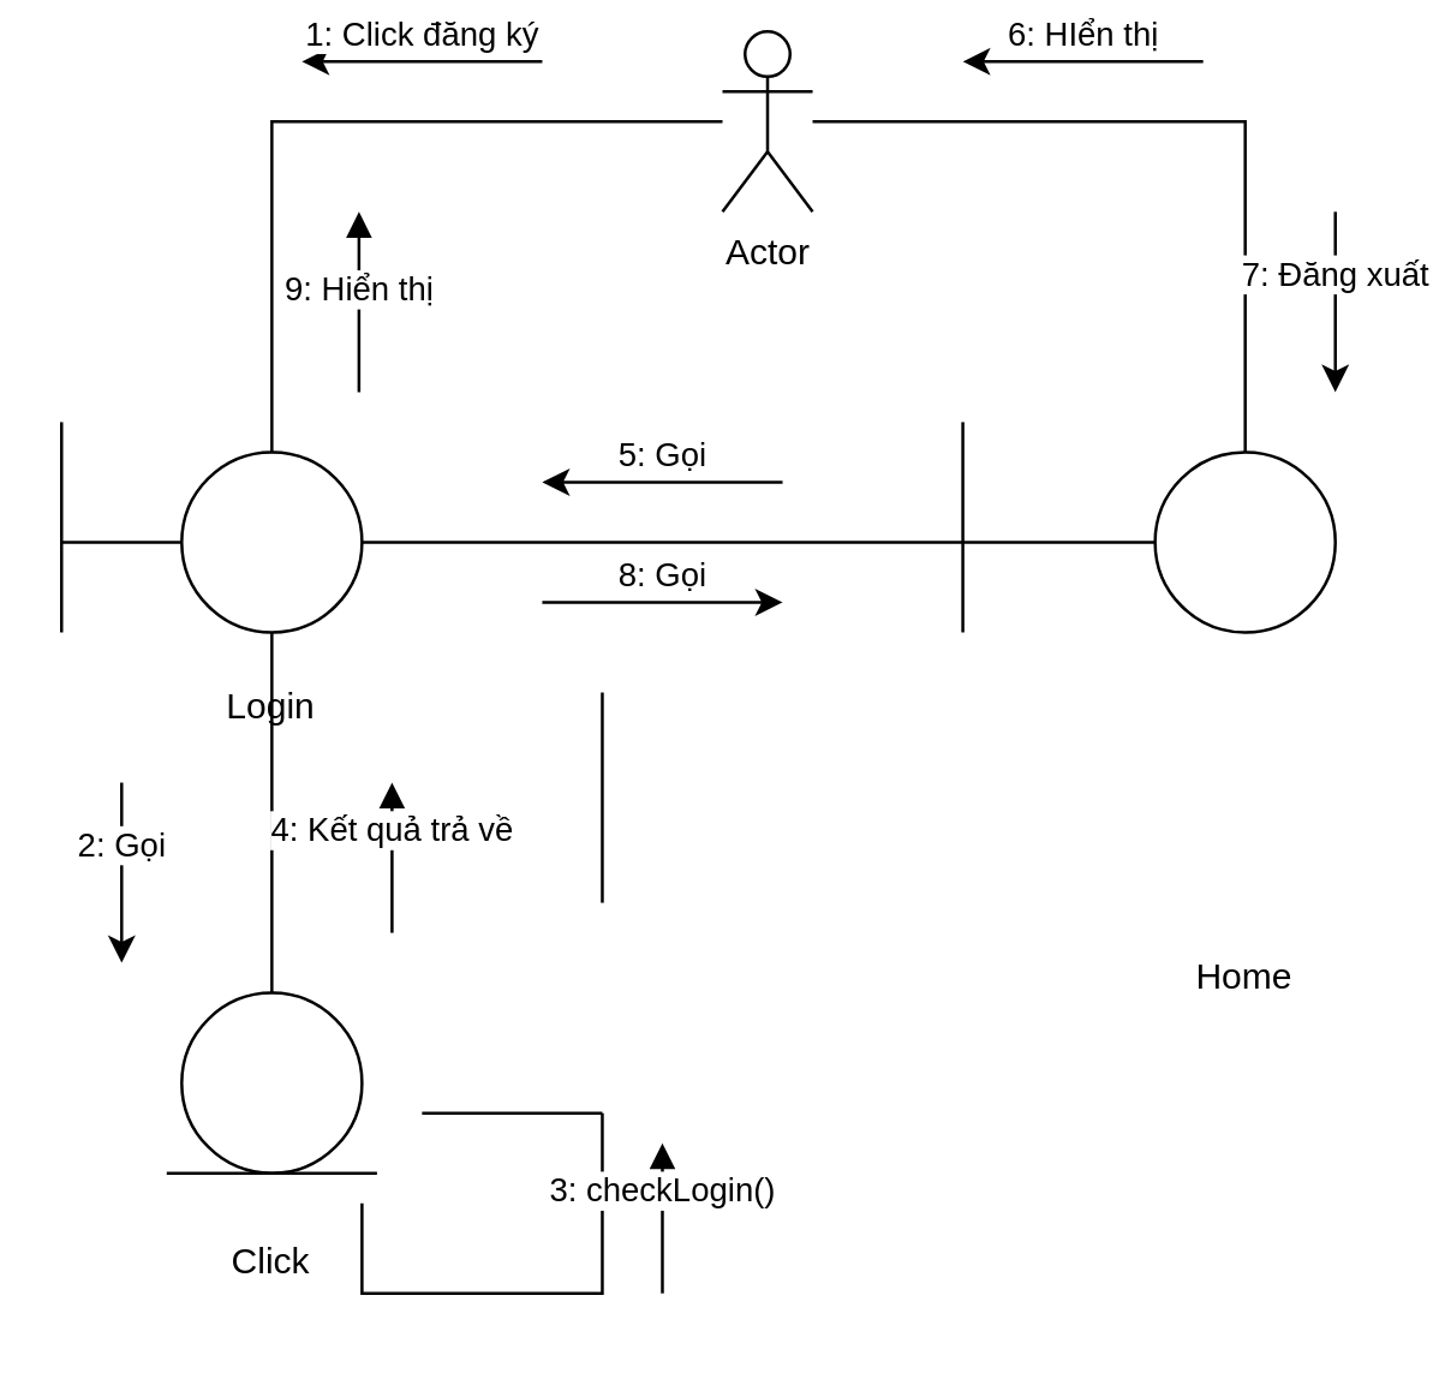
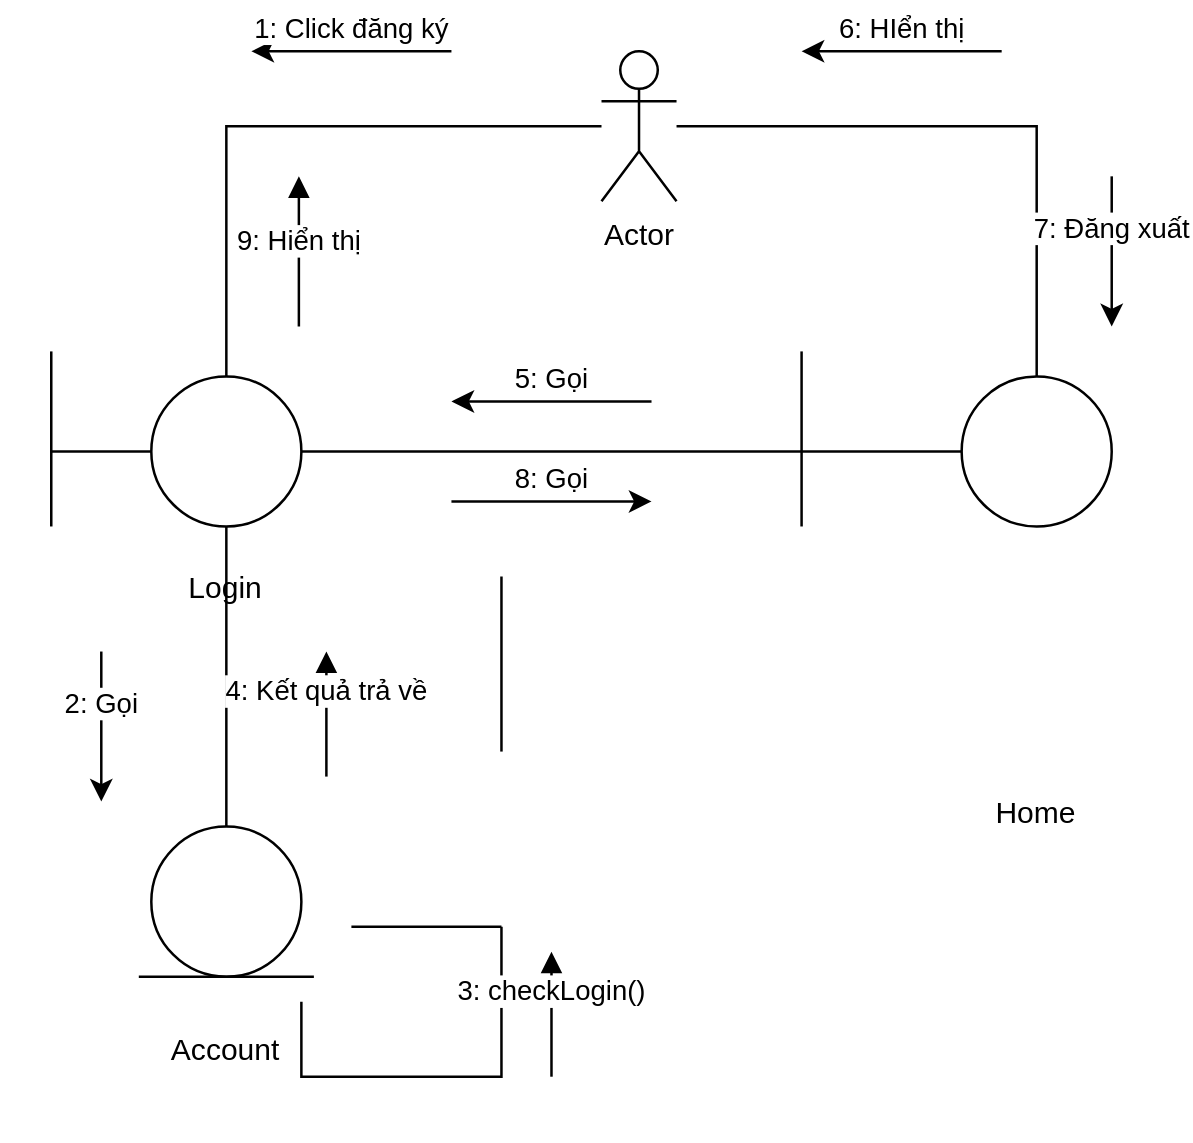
- <mxCell id="4" value="Actor" style="shape=umlActor;verticalLabelPosition=bottom;verticalAlign=top;html=1;outlineConnect=0;" vertex="1" parent="1"><mxGeometry x="240" y="10" width="30" height="60" as="geometry" /></mxCell>
+ <mxCell id="4" value="Actor" style="shape=umlActor;verticalLabelPosition=bottom;verticalAlign=top;html=1;outlineConnect=0;" vertex="1" parent="1"><mxGeometry x="240" y="20" width="30" height="60" as="geometry" /></mxCell>
- <mxCell id="23" value="Click" style="text;html=1;strokeColor=none;fillColor=none;align=center;verticalAlign=middle;whiteSpace=wrap;rounded=0;" vertex="1" parent="1"><mxGeometry x="60" y="405" width="60" height="30" as="geometry" /></mxCell>
+ <mxCell id="23" value="Account" style="text;html=1;strokeColor=none;fillColor=none;align=center;verticalAlign=middle;whiteSpace=wrap;rounded=0;" vertex="1" parent="1"><mxGeometry x="60" y="405" width="60" height="30" as="geometry" /></mxCell>
